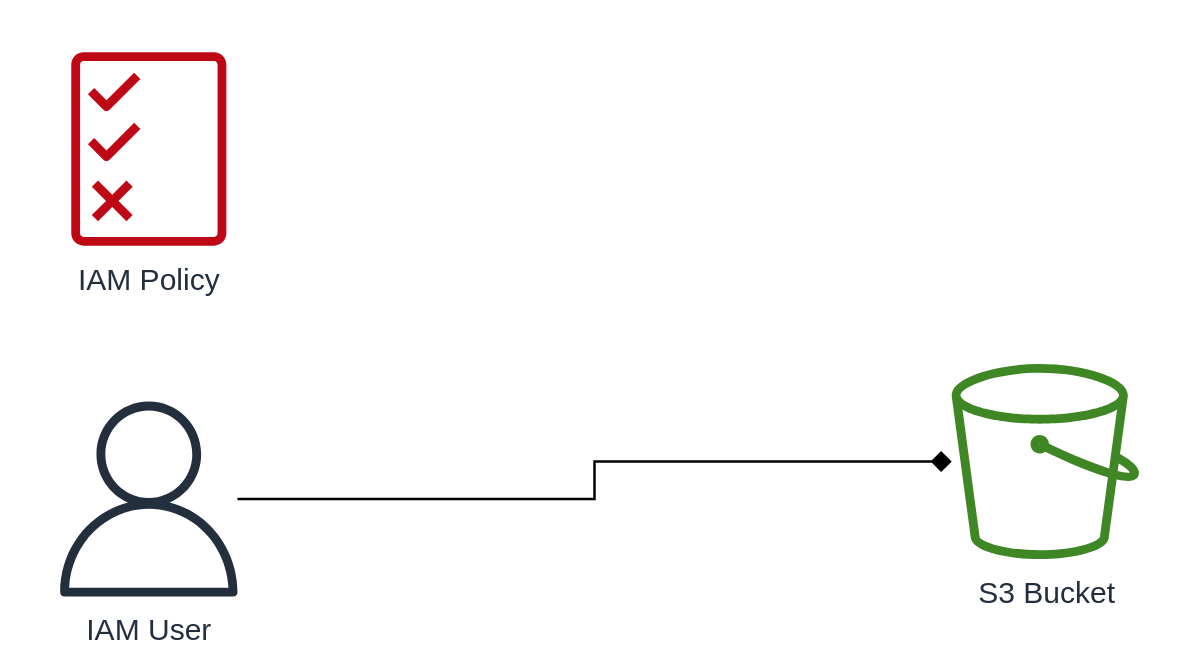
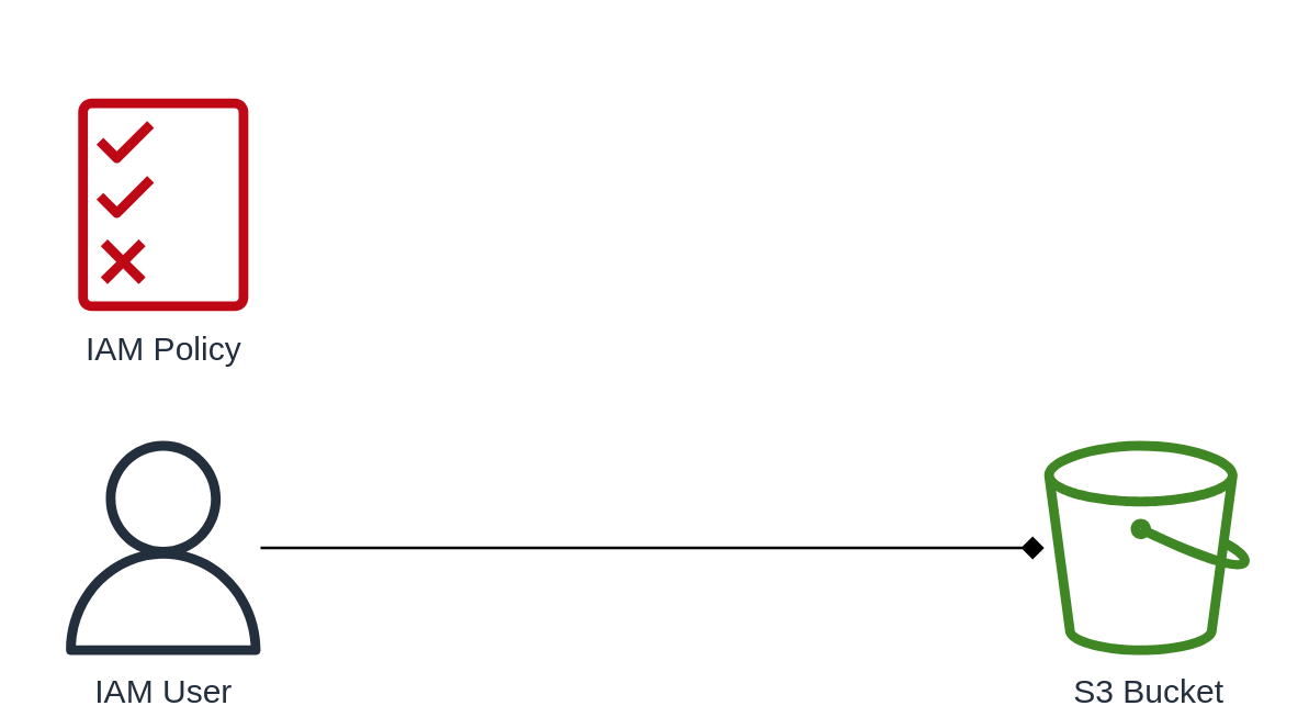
- <mxCell id="5" value="IAM Policy" style="sketch=0;outlineConnect=0;fontColor=#232F3E;gradientColor=none;fillColor=#BF0816;strokeColor=none;dashed=0;verticalLabelPosition=bottom;verticalAlign=top;align=center;html=1;fontSize=12;fontStyle=0;aspect=fixed;pointerEvents=1;shape=mxgraph.aws4.permissions;" vertex="1" parent="1"><mxGeometry x="28" y="20" width="62" height="78" as="geometry" /></mxCell>
+ <mxCell id="5" value="IAM Policy" style="sketch=0;outlineConnect=0;fontColor=#232F3E;gradientColor=none;fillColor=#BF0816;strokeColor=none;dashed=0;verticalLabelPosition=bottom;verticalAlign=top;align=center;html=1;fontSize=12;fontStyle=0;aspect=fixed;pointerEvents=1;shape=mxgraph.aws4.permissions;" vertex="1" parent="1"><mxGeometry x="28" y="35" width="62" height="78" as="geometry" /></mxCell>
- <mxCell id="4" value="S3 Bucket" style="sketch=0;outlineConnect=0;fontColor=#232F3E;gradientColor=none;fillColor=#3F8624;strokeColor=none;dashed=0;verticalLabelPosition=bottom;verticalAlign=top;align=center;html=1;fontSize=12;fontStyle=0;aspect=fixed;pointerEvents=1;shape=mxgraph.aws4.bucket;" vertex="1" parent="1"><mxGeometry x="380" y="145" width="75" height="78" as="geometry" /></mxCell>
+ <mxCell id="4" value="S3 Bucket" style="sketch=0;outlineConnect=0;fontColor=#232F3E;gradientColor=none;fillColor=#3F8624;strokeColor=none;dashed=0;verticalLabelPosition=bottom;verticalAlign=top;align=center;html=1;fontSize=12;fontStyle=0;aspect=fixed;pointerEvents=1;shape=mxgraph.aws4.bucket;" vertex="1" parent="1"><mxGeometry x="380" y="160" width="75" height="78" as="geometry" /></mxCell>
